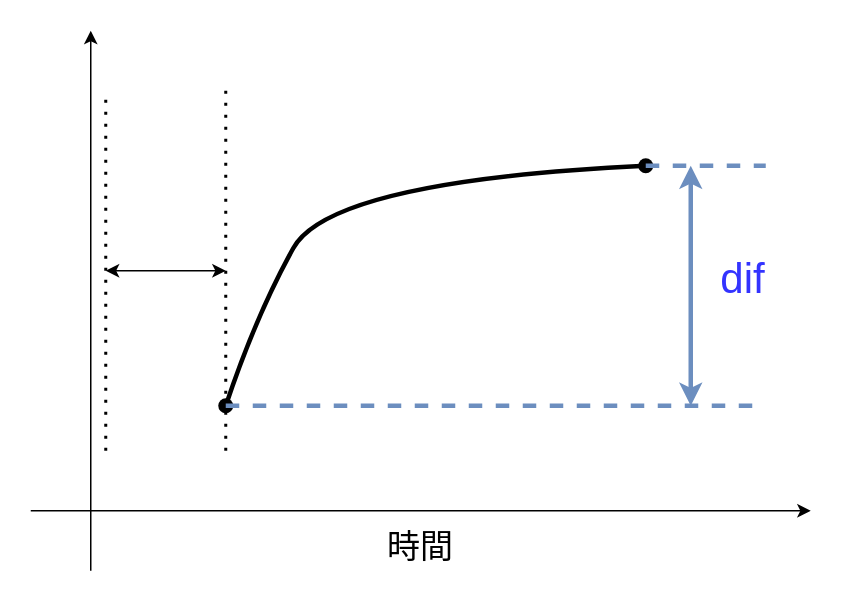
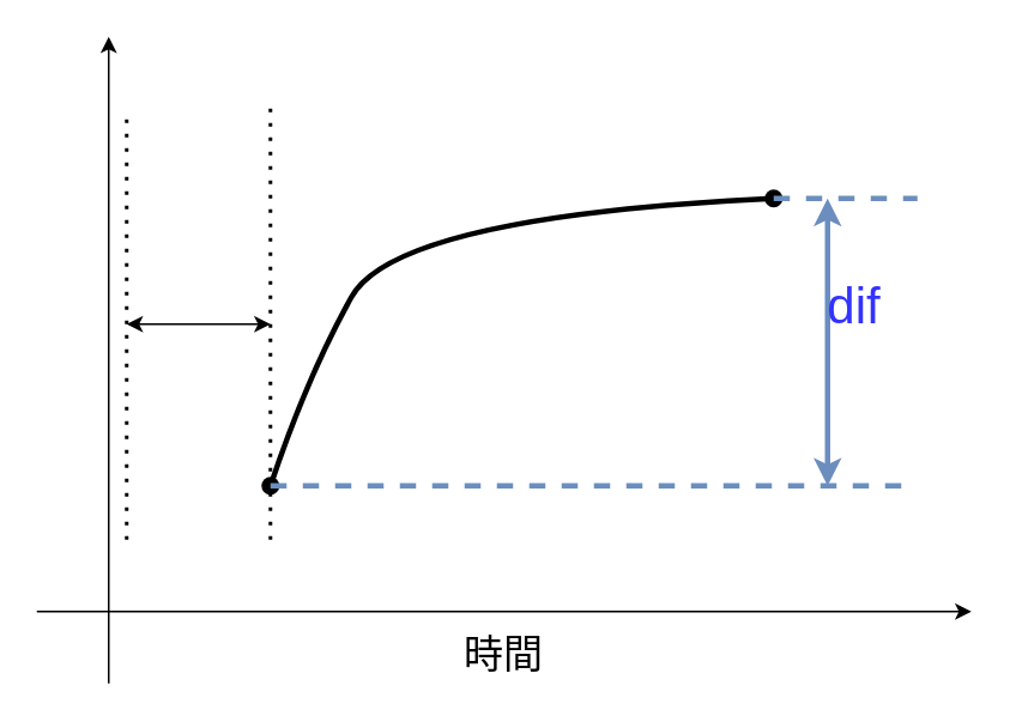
- <mxCell id="16" value="dif" style="text;html=1;strokeColor=none;fillColor=none;align=center;verticalAlign=middle;whiteSpace=wrap;rounded=0;fontSize=28;fontColor=#3333FF;" vertex="1" parent="5"><mxGeometry x="400" y="110" width="50" height="30" as="geometry" /></mxCell>
+ <mxCell id="16" value="dif" style="text;html=1;strokeColor=none;fillColor=none;align=center;verticalAlign=middle;whiteSpace=wrap;rounded=0;fontSize=28;fontColor=#3333FF;" vertex="1" parent="5"><mxGeometry x="380" y="95" width="50" height="30" as="geometry" /></mxCell>
